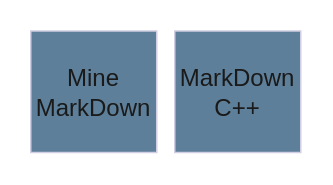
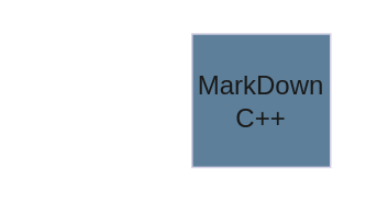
- <mxCell id="2" value="Mine&lt;br&gt;MarkDown" style="rounded=0;whiteSpace=wrap;html=1;strokeColor=#D0CEE2;fontSize=16;fontColor=#1A1A1A;fillColor=#5D7F99;labelBackgroundColor=none;" vertex="1" parent="1"><mxGeometry x="20" y="20" width="84" height="81" as="geometry" /></mxCell>
